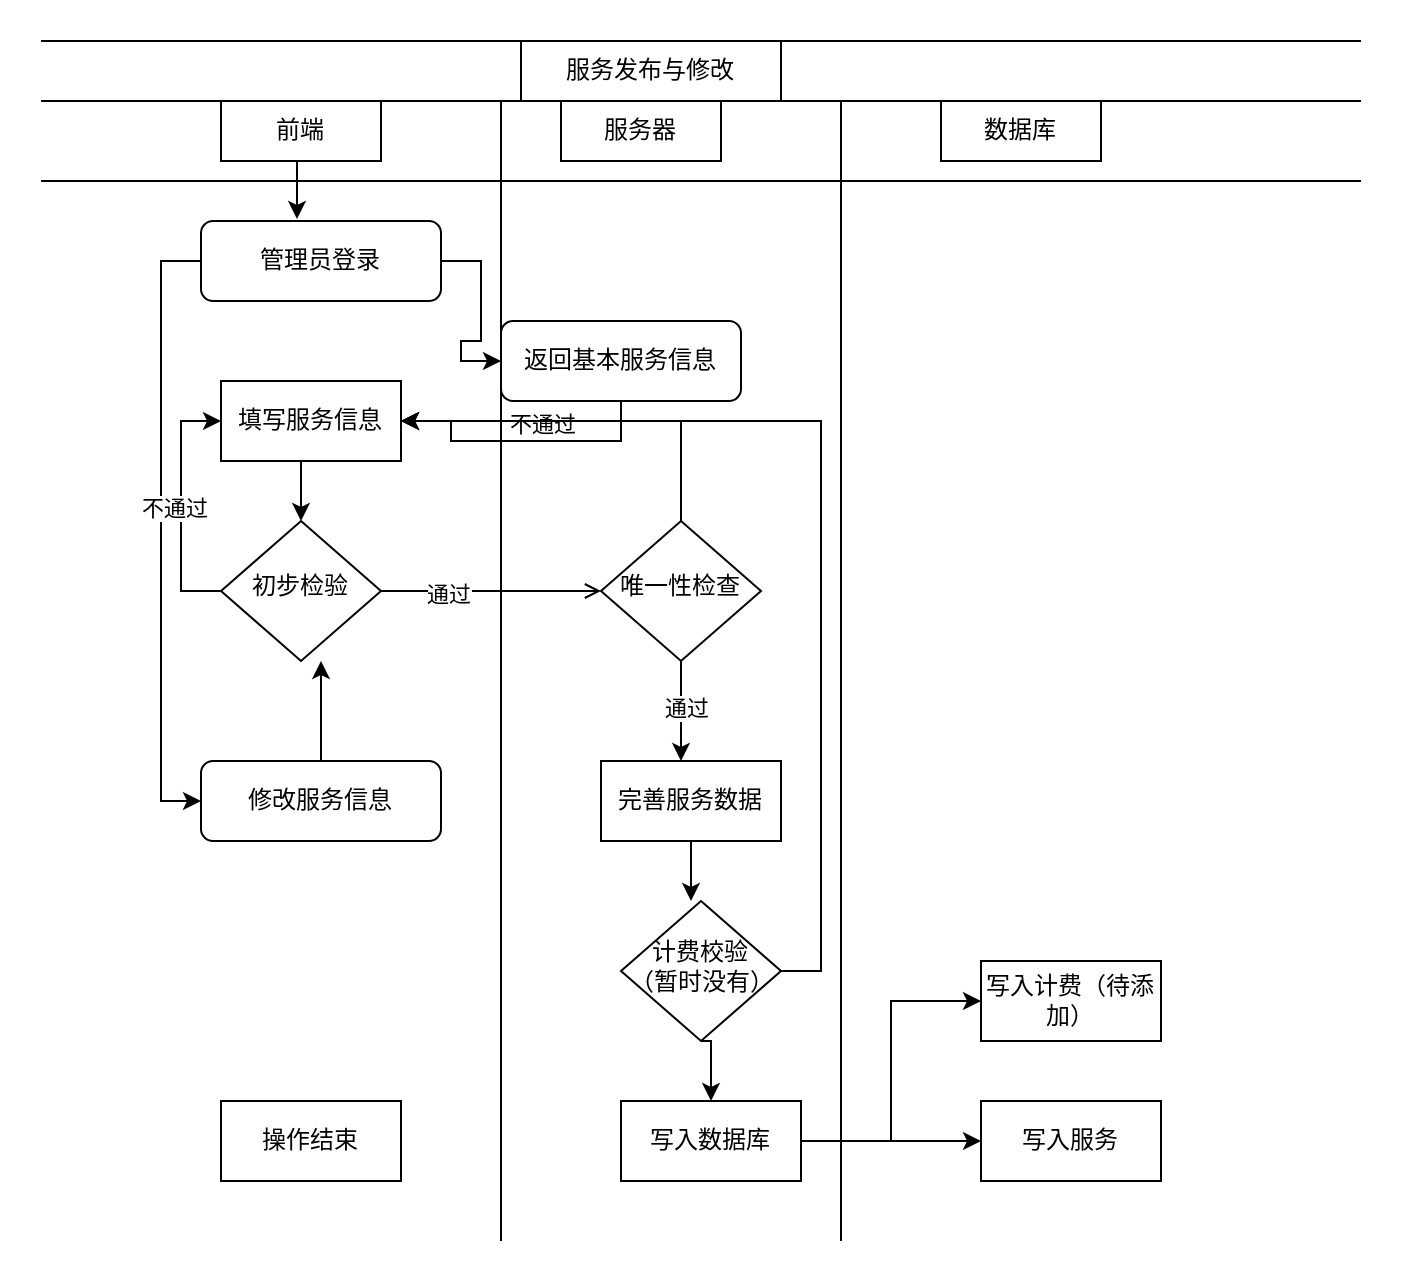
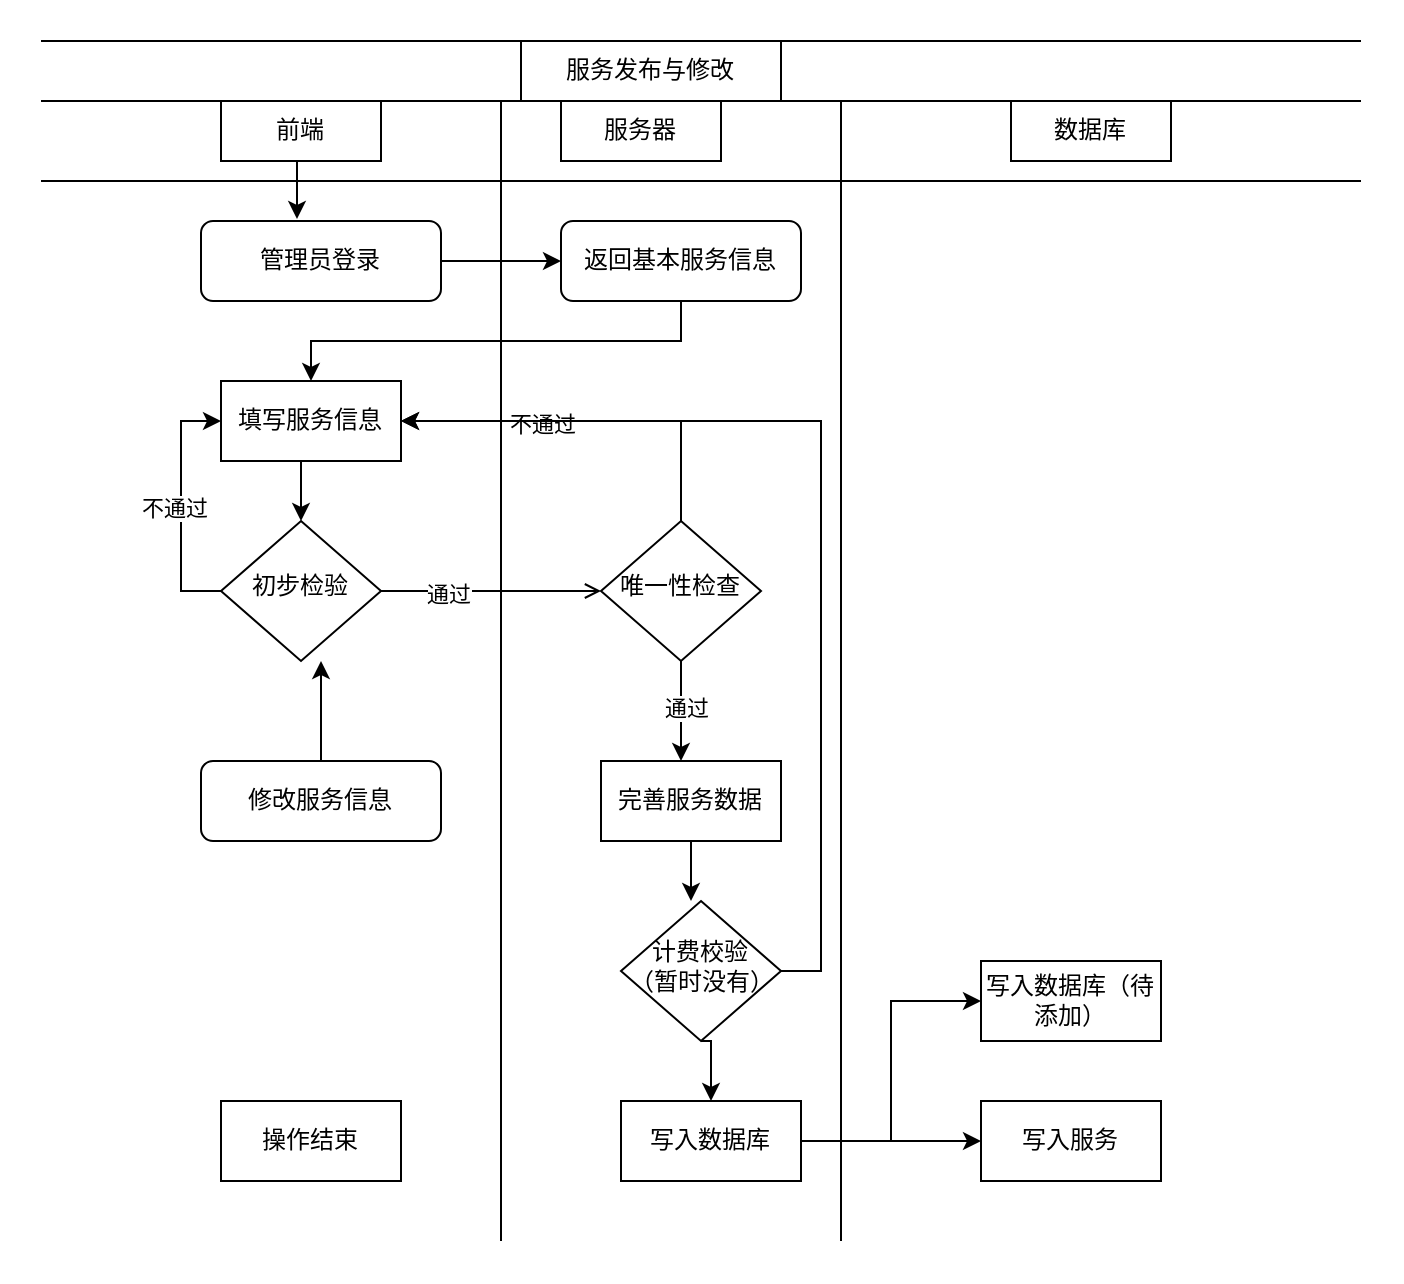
- <mxCell id="11" value="数据库" style="rounded=0;whiteSpace=wrap;html=1;" parent="1" vertex="1"><mxGeometry x="470" y="50" width="80" height="30" as="geometry" /></mxCell>
+ <mxCell id="11" value="数据库" style="rounded=0;whiteSpace=wrap;html=1;" parent="1" vertex="1"><mxGeometry x="505" y="50" width="80" height="30" as="geometry" /></mxCell>
- <mxCell id="18" value="返回基本服务信息" style="rounded=1;whiteSpace=wrap;html=1;fontSize=12;glass=0;strokeWidth=1;shadow=0;" parent="1" vertex="1"><mxGeometry x="250" y="160" width="120" height="40" as="geometry" /></mxCell>
+ <mxCell id="18" value="返回基本服务信息" style="rounded=1;whiteSpace=wrap;html=1;fontSize=12;glass=0;strokeWidth=1;shadow=0;" parent="1" vertex="1"><mxGeometry x="280" y="110" width="120" height="40" as="geometry" /></mxCell>
- <mxCell id="3" style="edgeStyle=orthogonalEdgeStyle;rounded=0;orthogonalLoop=1;jettySize=auto;html=1;exitX=0;exitY=0.5;exitDx=0;exitDy=0;entryX=0;entryY=0.5;entryDx=0;entryDy=0;" parent="1" source="4" target="5" edge="1"><mxGeometry relative="1" as="geometry" /></mxCell>
- <mxCell id="39" value="写入计费（待添加）" style="rounded=0;whiteSpace=wrap;html=1;" parent="1" vertex="1"><mxGeometry x="490" y="480" width="90" height="40" as="geometry" /></mxCell>
+ <mxCell id="39" value="写入数据库（待添加）" style="rounded=0;whiteSpace=wrap;html=1;" parent="1" vertex="1"><mxGeometry x="490" y="480" width="90" height="40" as="geometry" /></mxCell>
